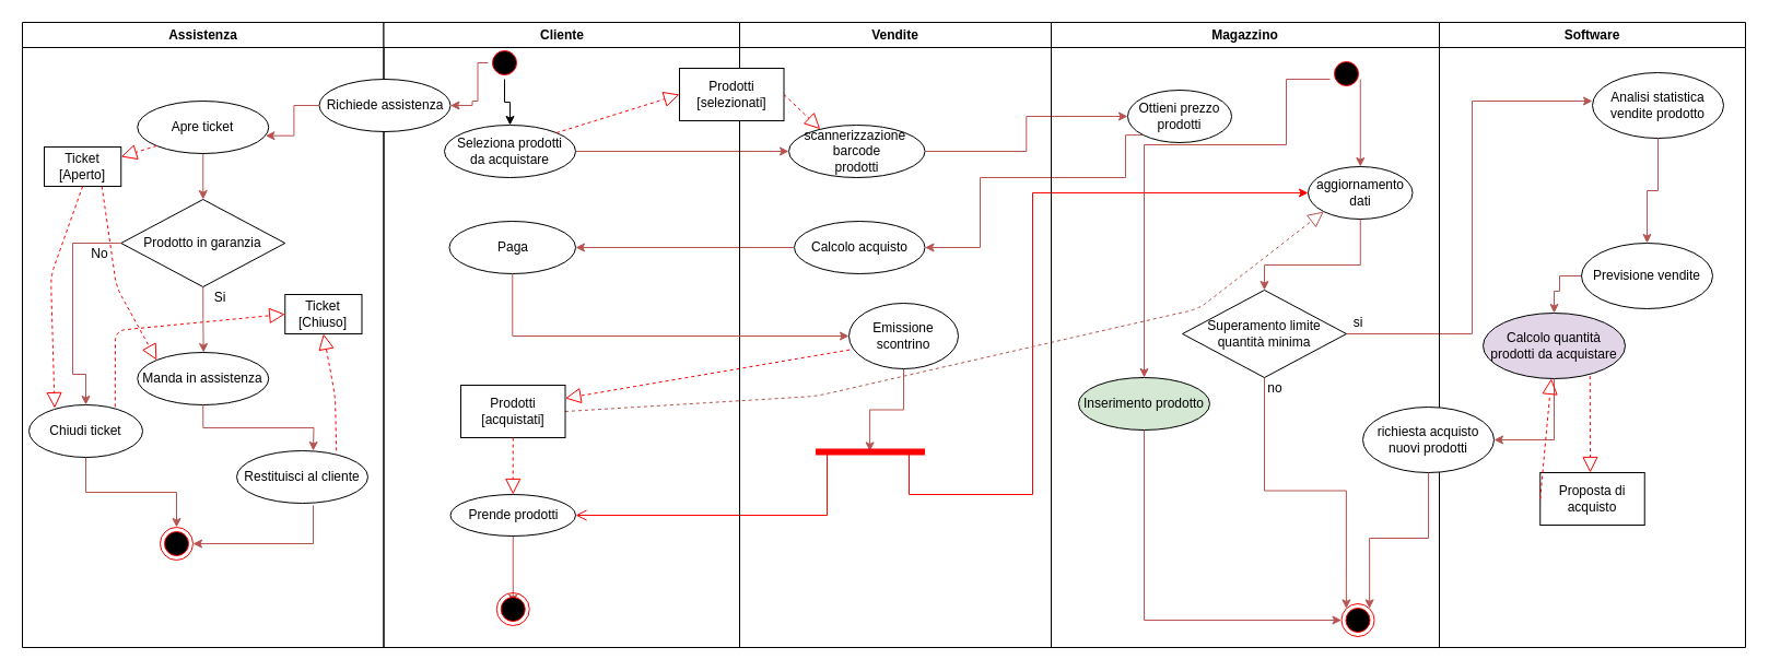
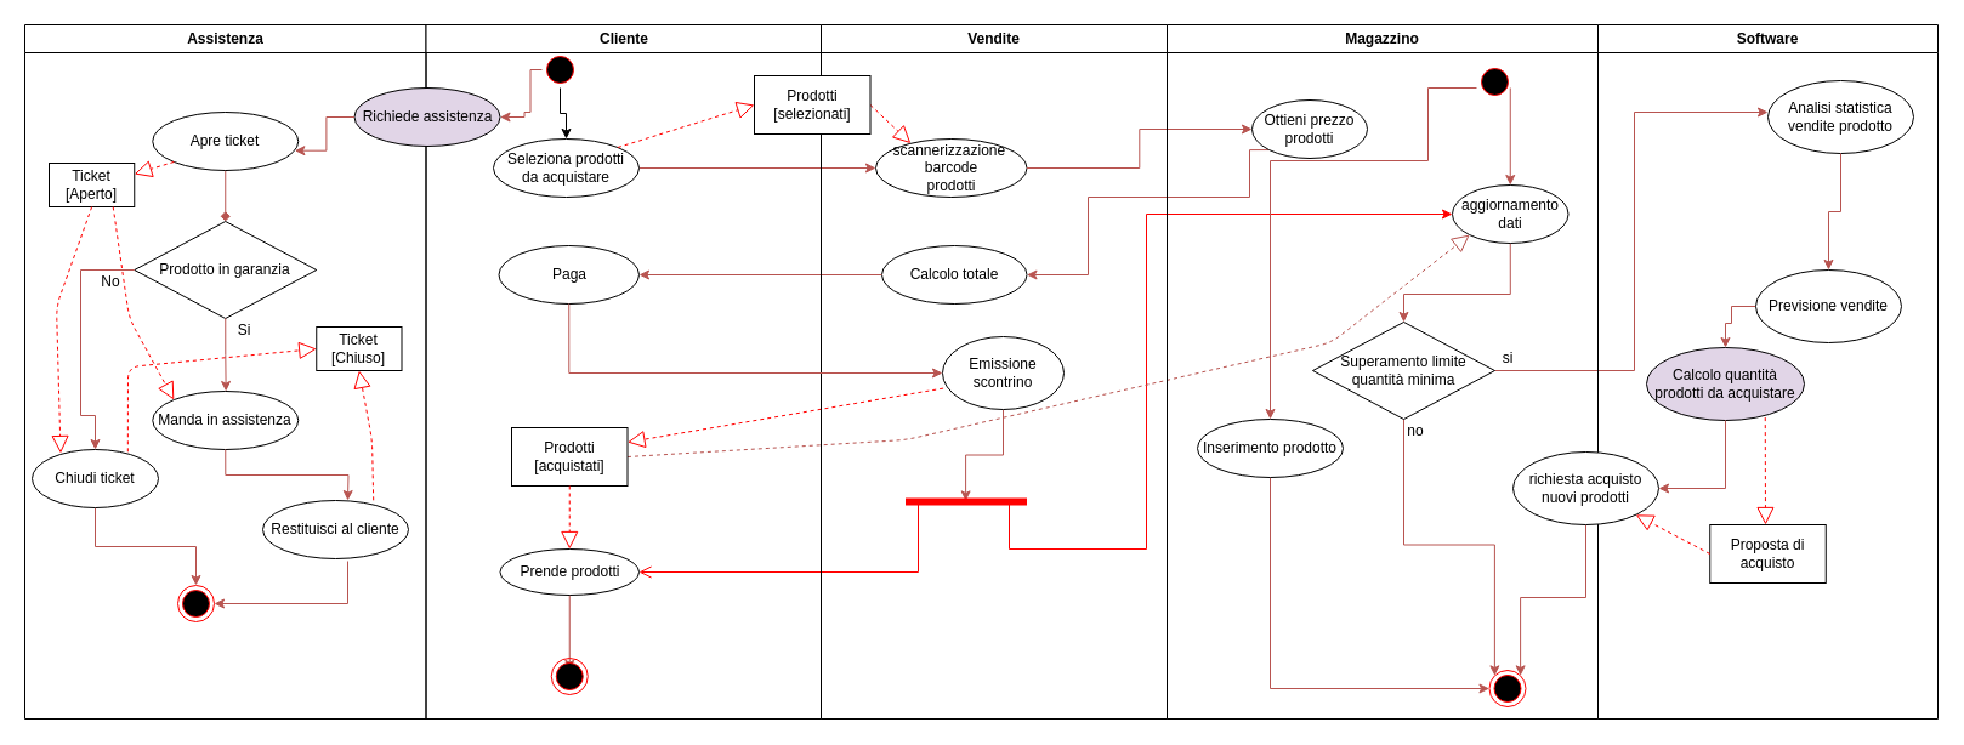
- <mxCell id="77" value="Richiede assistenza" style="ellipse;whiteSpace=wrap;html=1;" parent="64" vertex="1"><mxGeometry x="-59" y="52" width="120" height="48" as="geometry" /></mxCell>
+ <mxCell id="77" value="Richiede assistenza" style="ellipse;whiteSpace=wrap;html=1;fillColor=#e1d5e7;" parent="64" vertex="1"><mxGeometry x="-59" y="52" width="120" height="48" as="geometry" /></mxCell>
- <mxCell id="45" style="edgeStyle=orthogonalEdgeStyle;rounded=0;orthogonalLoop=1;jettySize=auto;html=1;exitX=0.5;exitY=1;exitDx=0;exitDy=0;entryX=0.5;entryY=0;entryDx=0;entryDy=0;fillColor=#f8cecc;strokeColor=#b85450;" parent="44" source="46" target="47" edge="1"><mxGeometry relative="1" as="geometry" /></mxCell>
+ <mxCell id="45" style="edgeStyle=orthogonalEdgeStyle;rounded=0;orthogonalLoop=1;jettySize=auto;html=1;exitX=0.5;exitY=1;exitDx=0;exitDy=0;entryX=0.5;entryY=0;entryDx=0;entryDy=0;fillColor=#f8cecc;strokeColor=#b85450;endArrow=diamond;" parent="44" source="46" target="47" edge="1"><mxGeometry relative="1" as="geometry" /></mxCell>
- <mxCell id="4" value="Calcolo acquisto" style="ellipse;whiteSpace=wrap;html=1;" parent="2" vertex="1"><mxGeometry x="50" y="182" width="119.5" height="48" as="geometry" /></mxCell>
+ <mxCell id="4" value="Calcolo totale" style="ellipse;whiteSpace=wrap;html=1;" parent="2" vertex="1"><mxGeometry x="50" y="182" width="119.5" height="48" as="geometry" /></mxCell>
- <mxCell id="36" value="Inserimento prodotto" style="ellipse;whiteSpace=wrap;html=1;fillColor=#d5e8d4;" parent="25" vertex="1"><mxGeometry x="25" y="325" width="120" height="48" as="geometry" /></mxCell>
+ <mxCell id="36" value="Inserimento prodotto" style="ellipse;whiteSpace=wrap;html=1;" parent="25" vertex="1"><mxGeometry x="25" y="325" width="120" height="48" as="geometry" /></mxCell>
- <mxCell id="43" value="" style="endArrow=block;dashed=1;endFill=0;endSize=12;html=1;strokeColor=#FF0000;exitX=0;exitY=0.5;exitDx=0;exitDy=0;" parent="1" source="20" target="19" edge="1"><mxGeometry width="160" relative="1" as="geometry"><mxPoint x="1463.76" y="353.6" as="sourcePoint" /><mxPoint x="1464" y="442" as="targetPoint" /></mxGeometry></mxCell>
+ <mxCell id="43" value="" style="endArrow=block;dashed=1;endFill=0;endSize=12;html=1;strokeColor=#FF0000;exitX=0;exitY=0.5;exitDx=0;exitDy=0;" parent="1" source="20" target="39" edge="1"><mxGeometry width="160" relative="1" as="geometry"><mxPoint x="1463.76" y="353.6" as="sourcePoint" /><mxPoint x="1464" y="442" as="targetPoint" /></mxGeometry></mxCell>
